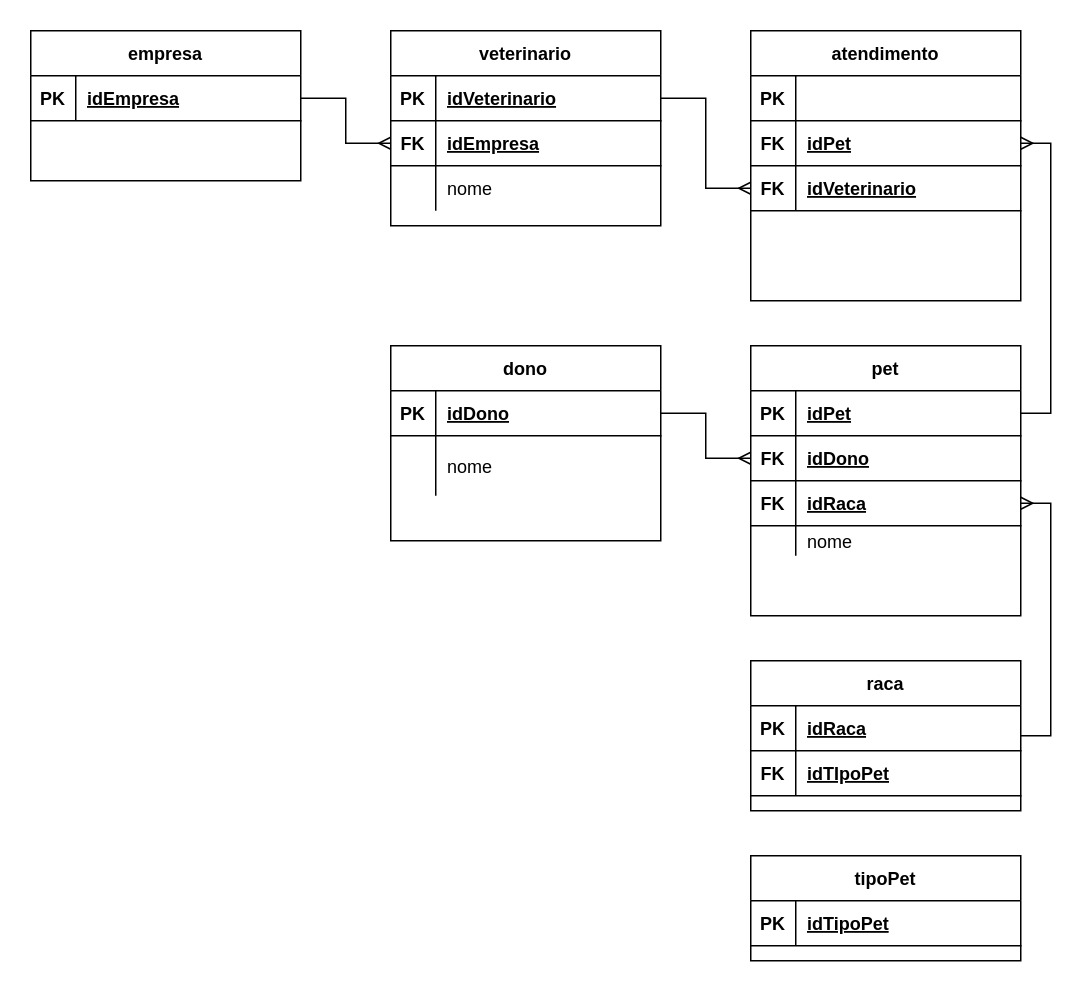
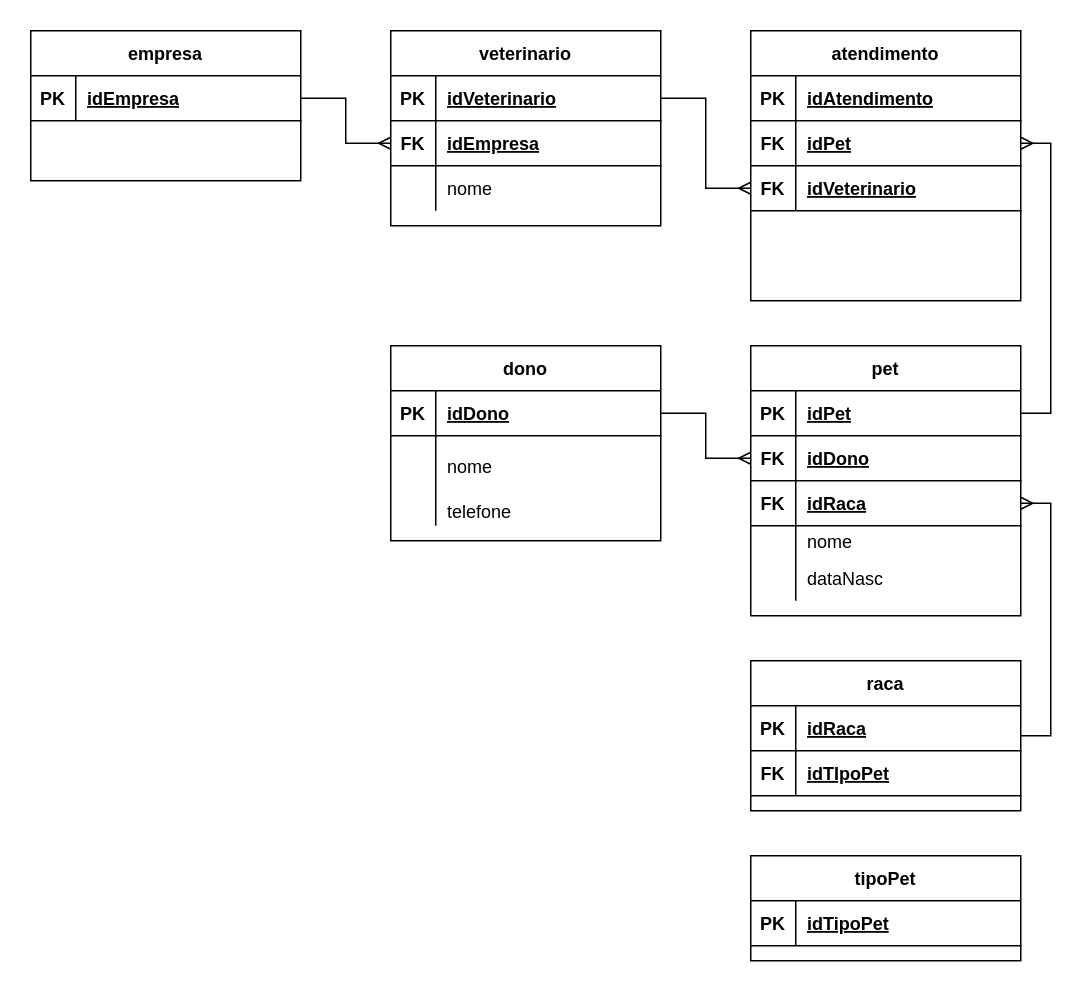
+ <mxCell id="21" value="idAtendimento" style="shape=partialRectangle;connectable=0;fillColor=none;top=0;left=0;bottom=0;right=0;align=left;spacingLeft=6;fontStyle=5;overflow=hidden;" vertex="1" parent="19"><mxGeometry x="30" width="150" height="30" as="geometry" /></mxCell>
+ <mxCell id="57" value="telefone" style="shape=partialRectangle;connectable=0;fillColor=none;top=0;left=0;bottom=0;right=0;align=left;spacingLeft=6;overflow=hidden;" vertex="1" parent="55"><mxGeometry x="30" width="150" height="20" as="geometry" /></mxCell>
+ <mxCell id="47" value="dataNasc" style="shape=partialRectangle;connectable=0;fillColor=none;top=0;left=0;bottom=0;right=0;align=left;spacingLeft=6;overflow=hidden;" vertex="1" parent="45"><mxGeometry x="30" width="150" height="30" as="geometry" /></mxCell>
